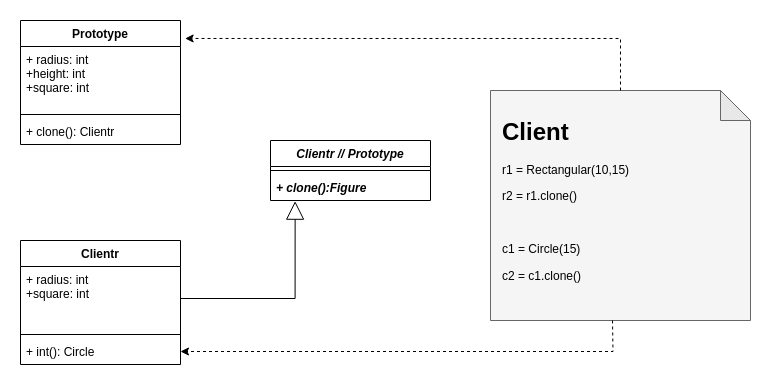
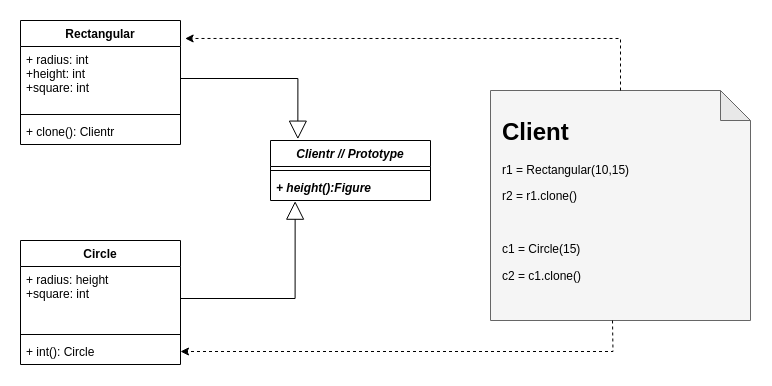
- <mxCell id="5" value="Prototype" style="swimlane;fontStyle=1;align=center;verticalAlign=top;childLayout=stackLayout;horizontal=1;startSize=26;horizontalStack=0;resizeParent=1;resizeParentMax=0;resizeLast=0;collapsible=1;marginBottom=0;" parent="1" vertex="1"><mxGeometry x="20" y="20" width="160" height="124" as="geometry" /></mxCell>
+ <mxCell id="5" value="Rectangular" style="swimlane;fontStyle=1;align=center;verticalAlign=top;childLayout=stackLayout;horizontal=1;startSize=26;horizontalStack=0;resizeParent=1;resizeParentMax=0;resizeLast=0;collapsible=1;marginBottom=0;" parent="1" vertex="1"><mxGeometry x="20" y="20" width="160" height="124" as="geometry" /></mxCell>
+ <mxCell id="9" style="edgeStyle=orthogonalEdgeStyle;rounded=0;orthogonalLoop=1;jettySize=auto;html=1;entryX=0.171;entryY=-0.022;entryDx=0;entryDy=0;entryPerimeter=0;endArrow=block;endFill=0;endSize=16;" parent="1" source="6" target="2" edge="1"><mxGeometry relative="1" as="geometry" /></mxCell>
- <mxCell id="4" value="+ clone():Figure" style="text;strokeColor=none;fillColor=none;align=left;verticalAlign=top;spacingLeft=4;spacingRight=4;overflow=hidden;rotatable=0;points=[[0,0.5],[1,0.5]];portConstraint=eastwest;fontStyle=3" parent="2" vertex="1"><mxGeometry y="34" width="160" height="26" as="geometry" /></mxCell>
+ <mxCell id="4" value="+ height():Figure" style="text;strokeColor=none;fillColor=none;align=left;verticalAlign=top;spacingLeft=4;spacingRight=4;overflow=hidden;rotatable=0;points=[[0,0.5],[1,0.5]];portConstraint=eastwest;fontStyle=3" parent="2" vertex="1"><mxGeometry y="34" width="160" height="26" as="geometry" /></mxCell>
- <mxCell id="11" value="Clientr" style="swimlane;fontStyle=1;align=center;verticalAlign=top;childLayout=stackLayout;horizontal=1;startSize=26;horizontalStack=0;resizeParent=1;resizeParentMax=0;resizeLast=0;collapsible=1;marginBottom=0;" parent="1" vertex="1"><mxGeometry x="20" y="240" width="160" height="124" as="geometry" /></mxCell>
+ <mxCell id="11" value="Circle" style="swimlane;fontStyle=1;align=center;verticalAlign=top;childLayout=stackLayout;horizontal=1;startSize=26;horizontalStack=0;resizeParent=1;resizeParentMax=0;resizeLast=0;collapsible=1;marginBottom=0;" parent="1" vertex="1"><mxGeometry x="20" y="240" width="160" height="124" as="geometry" /></mxCell>
- <mxCell id="12" value="+ radius: int&#10;+square: int" style="text;strokeColor=none;fillColor=none;align=left;verticalAlign=top;spacingLeft=4;spacingRight=4;overflow=hidden;rotatable=0;points=[[0,0.5],[1,0.5]];portConstraint=eastwest;" parent="11" vertex="1"><mxGeometry y="26" width="160" height="64" as="geometry" /></mxCell>
+ <mxCell id="12" value="+ radius: height&#10;+square: int" style="text;strokeColor=none;fillColor=none;align=left;verticalAlign=top;spacingLeft=4;spacingRight=4;overflow=hidden;rotatable=0;points=[[0,0.5],[1,0.5]];portConstraint=eastwest;" parent="11" vertex="1"><mxGeometry y="26" width="160" height="64" as="geometry" /></mxCell>
